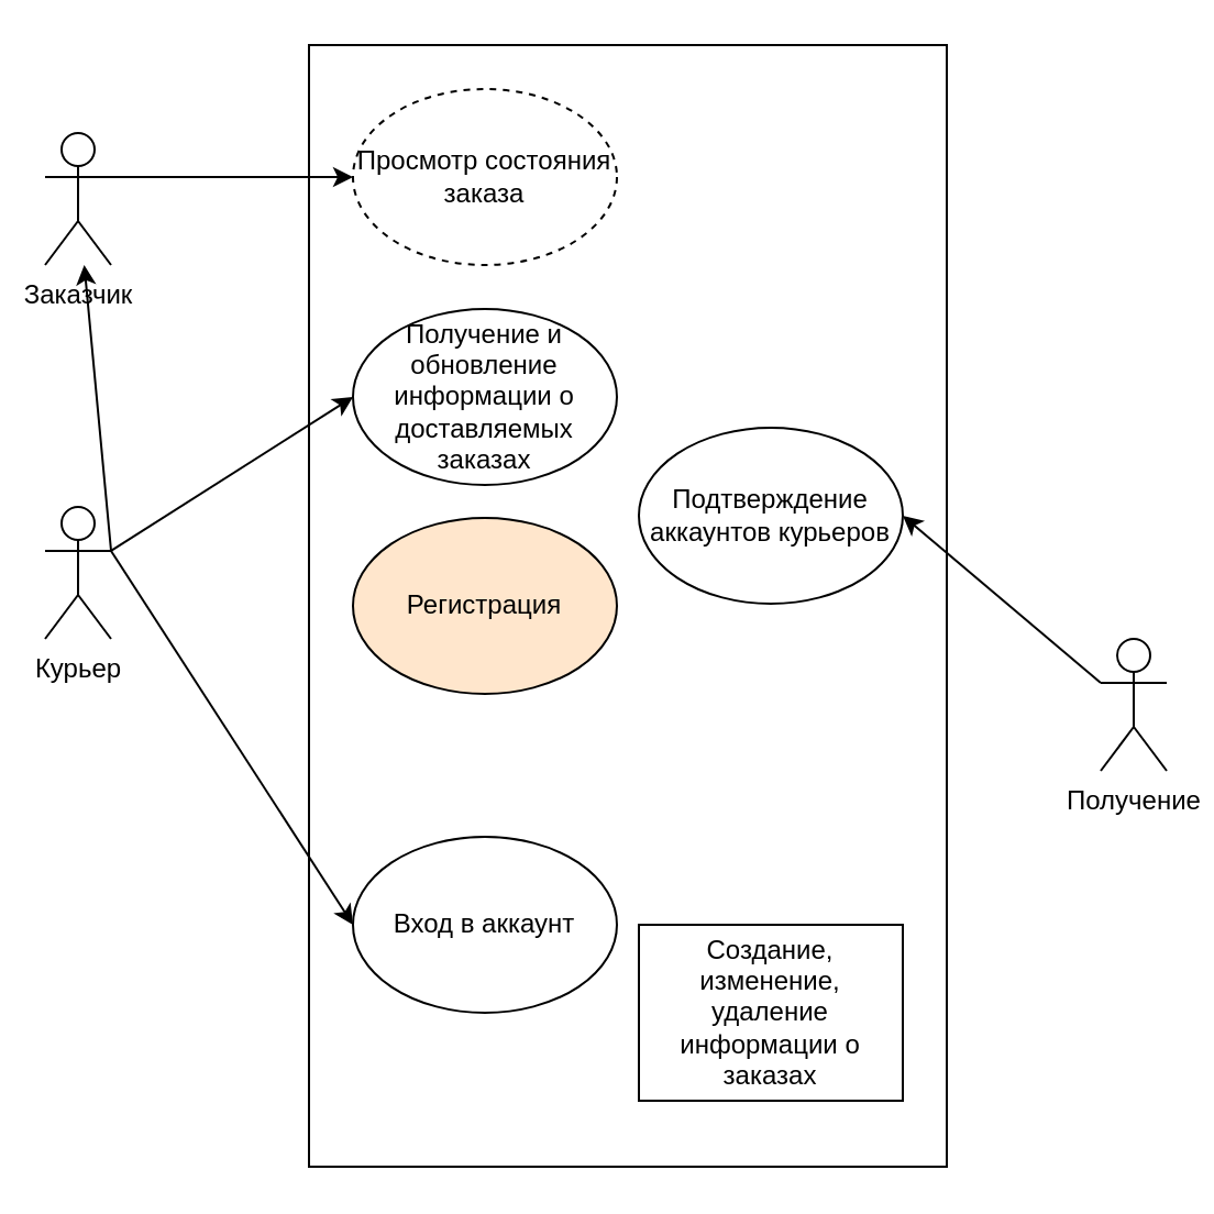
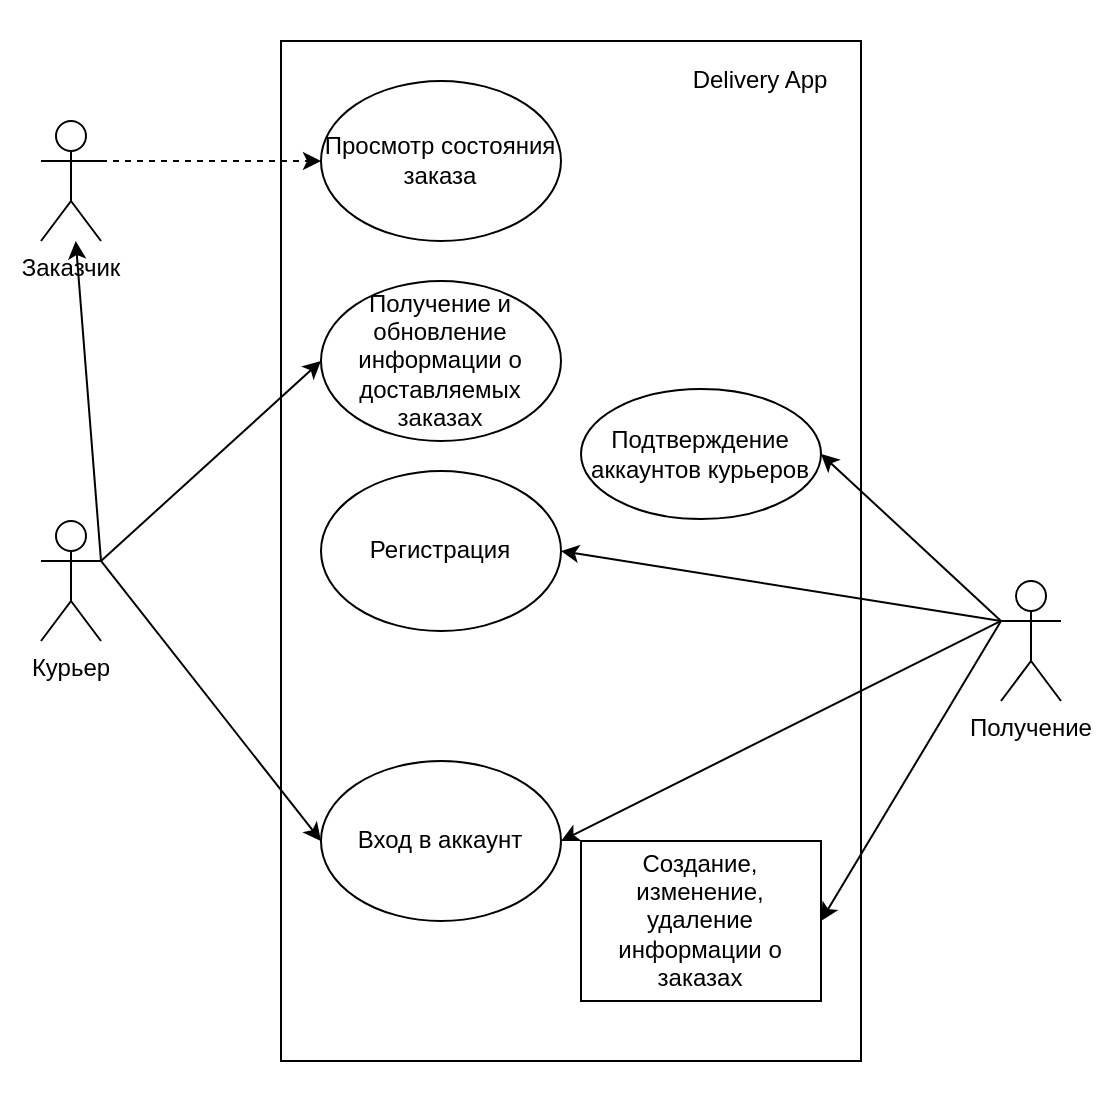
+ <mxCell id="20" value="Delivery App" style="text;html=1;strokeColor=none;fillColor=none;align=center;verticalAlign=middle;whiteSpace=wrap;rounded=0;" parent="1" vertex="1"><mxGeometry x="340" y="30" width="80" height="20" as="geometry" /></mxCell>
- <mxCell id="7" style="edgeStyle=none;rounded=0;orthogonalLoop=1;jettySize=auto;html=1;exitX=1;exitY=0.333;exitDx=0;exitDy=0;exitPerimeter=0;entryX=0;entryY=0.5;entryDx=0;entryDy=0;" parent="1" source="8" target="14" edge="1"><mxGeometry relative="1" as="geometry" /></mxCell>
+ <mxCell id="7" style="edgeStyle=none;rounded=0;orthogonalLoop=1;jettySize=auto;html=1;exitX=1;exitY=0.333;exitDx=0;exitDy=0;exitPerimeter=0;entryX=0;entryY=0.5;entryDx=0;entryDy=0;dashed=1;" parent="1" source="8" target="14" edge="1"><mxGeometry relative="1" as="geometry" /></mxCell>
- <mxCell id="14" value="Просмотр состояния заказа" style="ellipse;whiteSpace=wrap;html=1;dashed=1;" parent="1" vertex="1"><mxGeometry x="160" y="40" width="120" height="80" as="geometry" /></mxCell>
+ <mxCell id="14" value="Просмотр состояния заказа" style="ellipse;whiteSpace=wrap;html=1;" parent="1" vertex="1"><mxGeometry x="160" y="40" width="120" height="80" as="geometry" /></mxCell>
- <mxCell id="16" value="Подтверждение аккаунтов курьеров" style="ellipse;whiteSpace=wrap;html=1;" parent="1" vertex="1"><mxGeometry x="290" y="194" width="120" height="80" as="geometry" /></mxCell>
+ <mxCell id="16" value="Подтверждение аккаунтов курьеров" style="ellipse;whiteSpace=wrap;html=1;" parent="1" vertex="1"><mxGeometry x="290" y="194" width="120" height="65" as="geometry" /></mxCell>
- <mxCell id="6" value="Курьер" style="shape=umlActor;verticalLabelPosition=bottom;verticalAlign=top;html=1;outlineConnect=0;" parent="1" vertex="1"><mxGeometry x="20" y="230" width="30" height="60" as="geometry" /></mxCell>
+ <mxCell id="6" value="Курьер" style="shape=umlActor;verticalLabelPosition=bottom;verticalAlign=top;html=1;outlineConnect=0;" parent="1" vertex="1"><mxGeometry x="20" y="260" width="30" height="60" as="geometry" /></mxCell>
- <mxCell id="18" value="Регистрация" style="ellipse;whiteSpace=wrap;html=1;fillColor=#ffe6cc;" parent="1" vertex="1"><mxGeometry x="160" y="235" width="120" height="80" as="geometry" /></mxCell>
+ <mxCell id="18" value="Регистрация" style="ellipse;whiteSpace=wrap;html=1;" parent="1" vertex="1"><mxGeometry x="160" y="235" width="120" height="80" as="geometry" /></mxCell>
+ <mxCell id="12" style="edgeStyle=none;rounded=0;orthogonalLoop=1;jettySize=auto;html=1;exitX=0;exitY=0.333;exitDx=0;exitDy=0;exitPerimeter=0;entryX=1;entryY=0.5;entryDx=0;entryDy=0;" edge="1" parent="1" source="13" target="18"><mxGeometry relative="1" as="geometry" /></mxCell>
+ <mxCell id="10" style="edgeStyle=none;rounded=0;orthogonalLoop=1;jettySize=auto;html=1;exitX=0;exitY=0.333;exitDx=0;exitDy=0;exitPerimeter=0;entryX=1;entryY=0.5;entryDx=0;entryDy=0;" parent="1" source="13" target="19" edge="1"><mxGeometry relative="1" as="geometry" /></mxCell>
+ <mxCell id="11" style="rounded=0;orthogonalLoop=1;jettySize=auto;html=1;exitX=0;exitY=0.333;exitDx=0;exitDy=0;exitPerimeter=0;entryX=1;entryY=0.5;entryDx=0;entryDy=0;" edge="1" parent="1" source="13" target="17"><mxGeometry relative="1" as="geometry" /></mxCell>
